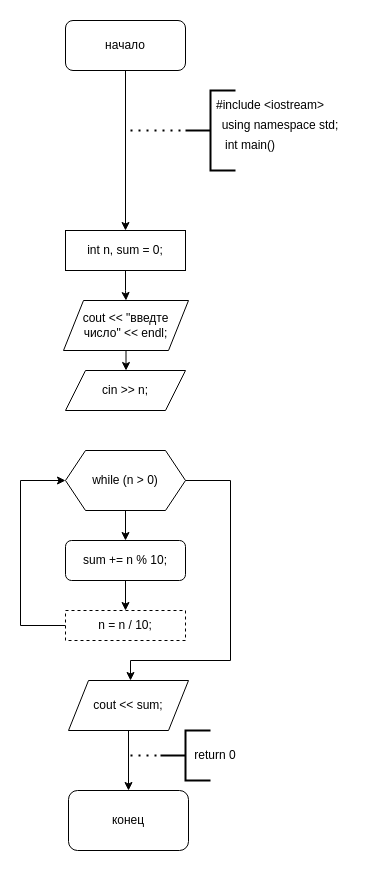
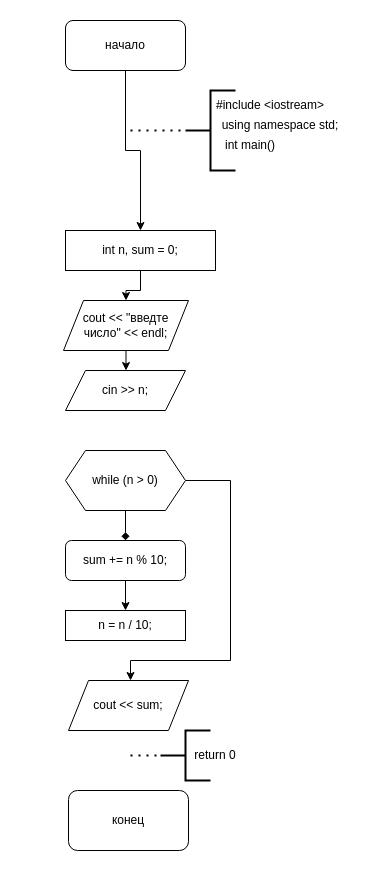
- <mxCell id="9" value="int n, sum = 0;" style="rounded=0;whiteSpace=wrap;html=1;" vertex="1" parent="1"><mxGeometry x="65" y="230" width="120" height="40" as="geometry" /></mxCell>
+ <mxCell id="9" value="int n, sum = 0;" style="rounded=0;whiteSpace=wrap;html=1;" vertex="1" parent="1"><mxGeometry x="65" y="230" width="150" height="40" as="geometry" /></mxCell>
- <mxCell id="13" style="edgeStyle=orthogonalEdgeStyle;rounded=0;orthogonalLoop=1;jettySize=auto;html=1;" edge="1" parent="1" source="15" target="17"><mxGeometry relative="1" as="geometry" /></mxCell>
+ <mxCell id="13" style="edgeStyle=orthogonalEdgeStyle;rounded=0;orthogonalLoop=1;jettySize=auto;html=1;endArrow=diamond;" edge="1" parent="1" source="15" target="17"><mxGeometry relative="1" as="geometry" /></mxCell>
- <mxCell id="18" style="edgeStyle=orthogonalEdgeStyle;rounded=0;orthogonalLoop=1;jettySize=auto;html=1;entryX=0;entryY=0.5;entryDx=0;entryDy=0;" edge="1" parent="1" source="19" target="15"><mxGeometry relative="1" as="geometry"><Array as="points"><mxPoint x="20" y="625" /><mxPoint x="20" y="480" /></Array></mxGeometry></mxCell>
- <mxCell id="19" value="n = n / 10;" style="rounded=0;whiteSpace=wrap;html=1;dashed=1;" vertex="1" parent="1"><mxGeometry x="65" y="610" width="120" height="30" as="geometry" /></mxCell>
+ <mxCell id="19" value="n = n / 10;" style="rounded=0;whiteSpace=wrap;html=1;" vertex="1" parent="1"><mxGeometry x="65" y="610" width="120" height="30" as="geometry" /></mxCell>
- <mxCell id="20" style="edgeStyle=orthogonalEdgeStyle;rounded=0;orthogonalLoop=1;jettySize=auto;html=1;" edge="1" parent="1" source="21" target="22"><mxGeometry relative="1" as="geometry" /></mxCell>
